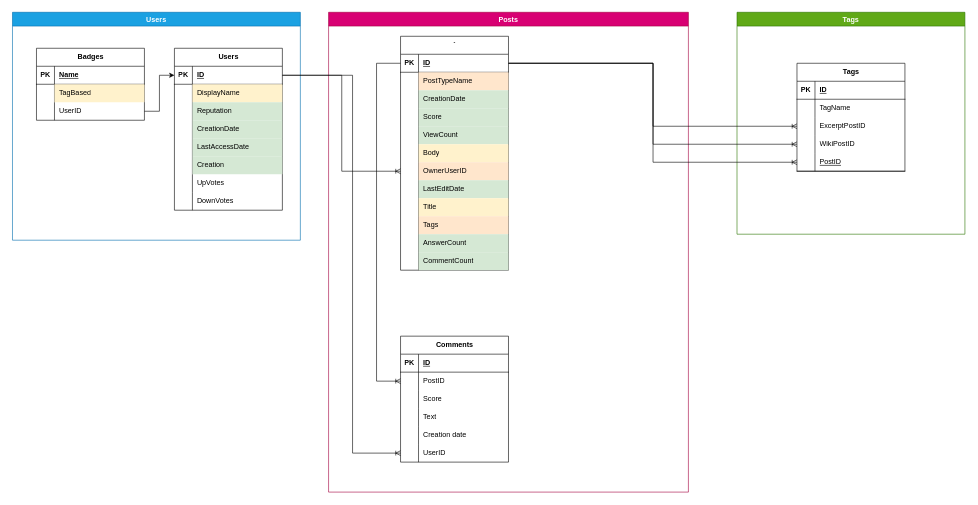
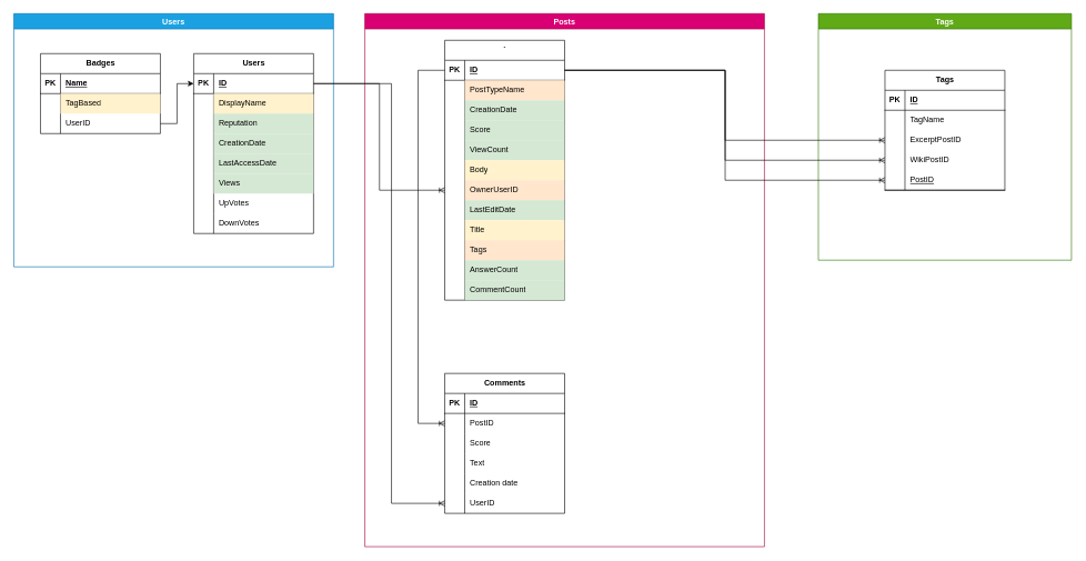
- <mxCell id="21" value="Creation" style="shape=partialRectangle;connectable=0;fillColor=#d5e8d4;top=0;left=0;bottom=0;right=0;align=left;spacingLeft=6;overflow=hidden;whiteSpace=wrap;html=1;strokeColor=#82b366;" parent="19" vertex="1"><mxGeometry x="30" width="150" height="30" as="geometry"><mxRectangle width="150" height="30" as="alternateBounds" /></mxGeometry></mxCell>
+ <mxCell id="21" value="Views" style="shape=partialRectangle;connectable=0;fillColor=#d5e8d4;top=0;left=0;bottom=0;right=0;align=left;spacingLeft=6;overflow=hidden;whiteSpace=wrap;html=1;strokeColor=#82b366;" parent="19" vertex="1"><mxGeometry x="30" width="150" height="30" as="geometry"><mxRectangle width="150" height="30" as="alternateBounds" /></mxGeometry></mxCell>
